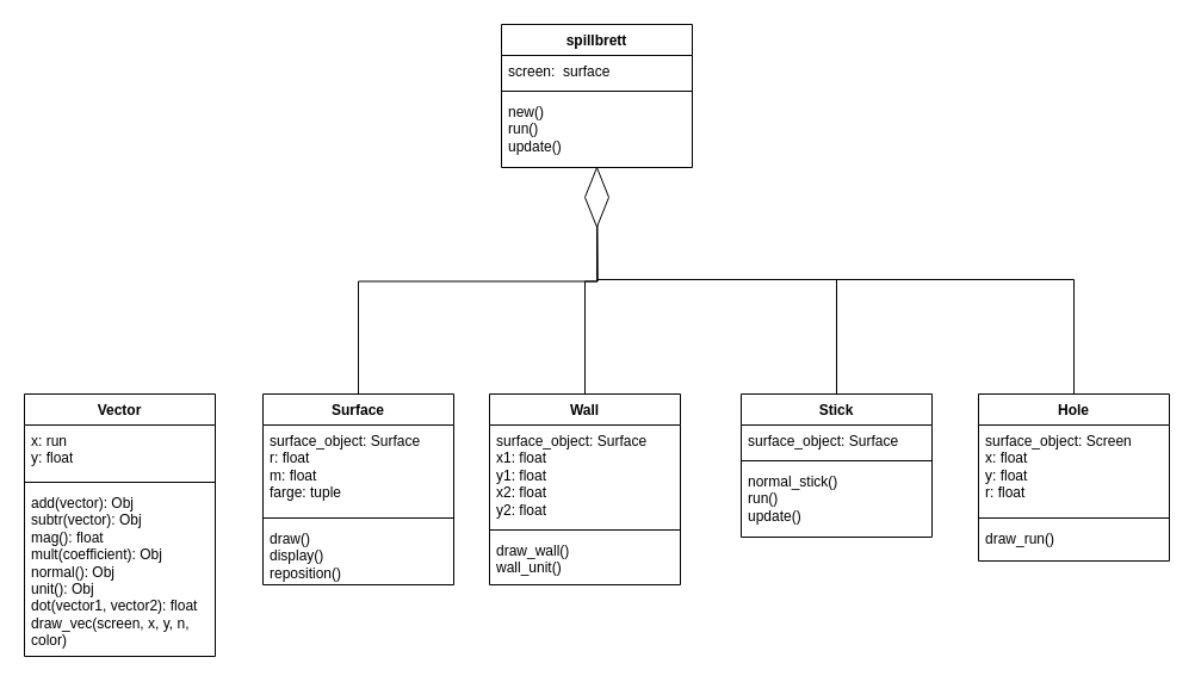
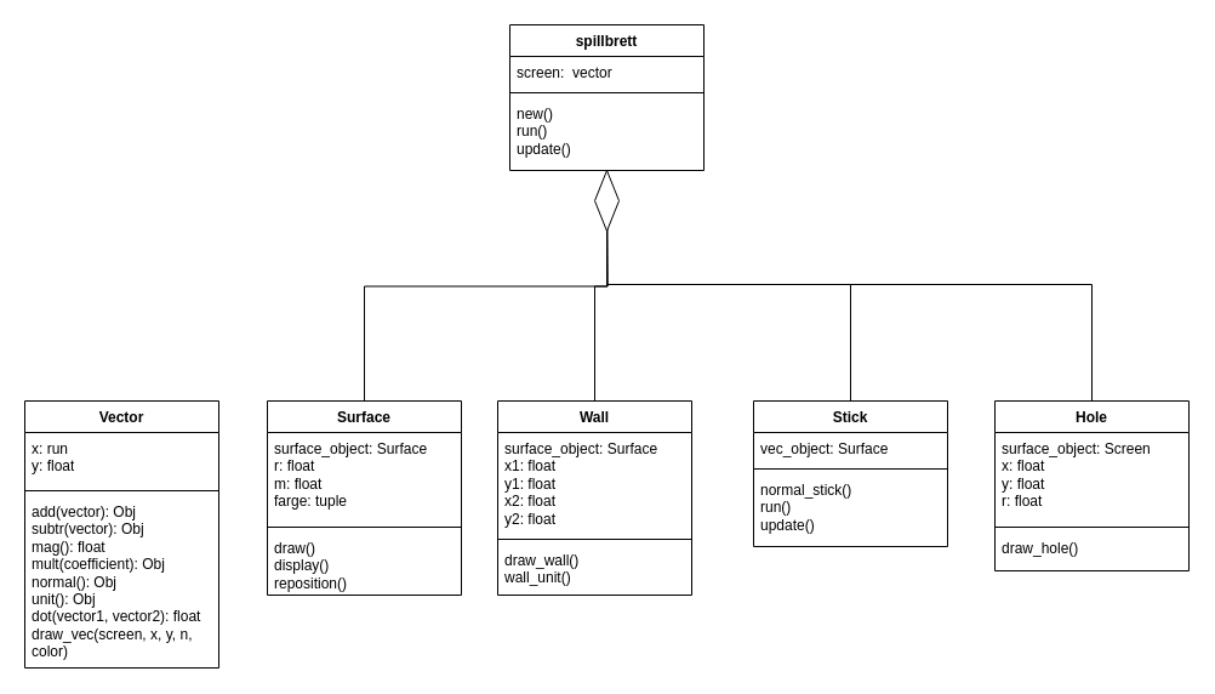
- <mxCell id="3" value="screen:&amp;nbsp; surface" style="text;strokeColor=none;fillColor=none;align=left;verticalAlign=top;spacingLeft=4;spacingRight=4;overflow=hidden;rotatable=0;points=[[0,0.5],[1,0.5]];portConstraint=eastwest;whiteSpace=wrap;html=1;" vertex="1" parent="2"><mxGeometry y="26" width="160" height="26" as="geometry" /></mxCell>
+ <mxCell id="3" value="screen:&amp;nbsp; vector" style="text;strokeColor=none;fillColor=none;align=left;verticalAlign=top;spacingLeft=4;spacingRight=4;overflow=hidden;rotatable=0;points=[[0,0.5],[1,0.5]];portConstraint=eastwest;whiteSpace=wrap;html=1;" vertex="1" parent="2"><mxGeometry y="26" width="160" height="26" as="geometry" /></mxCell>
- <mxCell id="22" value="surface_object: Surface" style="text;strokeColor=none;fillColor=none;align=left;verticalAlign=top;spacingLeft=4;spacingRight=4;overflow=hidden;rotatable=0;points=[[0,0.5],[1,0.5]];portConstraint=eastwest;whiteSpace=wrap;html=1;" vertex="1" parent="21"><mxGeometry y="26" width="160" height="26" as="geometry" /></mxCell>
+ <mxCell id="22" value="vec_object: Surface" style="text;strokeColor=none;fillColor=none;align=left;verticalAlign=top;spacingLeft=4;spacingRight=4;overflow=hidden;rotatable=0;points=[[0,0.5],[1,0.5]];portConstraint=eastwest;whiteSpace=wrap;html=1;" vertex="1" parent="21"><mxGeometry y="26" width="160" height="26" as="geometry" /></mxCell>
- <mxCell id="29" value="draw_run()" style="text;strokeColor=none;fillColor=none;align=left;verticalAlign=top;spacingLeft=4;spacingRight=4;overflow=hidden;rotatable=0;points=[[0,0.5],[1,0.5]];portConstraint=eastwest;whiteSpace=wrap;html=1;" vertex="1" parent="26"><mxGeometry y="108" width="160" height="32" as="geometry" /></mxCell>
+ <mxCell id="29" value="draw_hole()" style="text;strokeColor=none;fillColor=none;align=left;verticalAlign=top;spacingLeft=4;spacingRight=4;overflow=hidden;rotatable=0;points=[[0,0.5],[1,0.5]];portConstraint=eastwest;whiteSpace=wrap;html=1;" vertex="1" parent="26"><mxGeometry y="108" width="160" height="32" as="geometry" /></mxCell>
